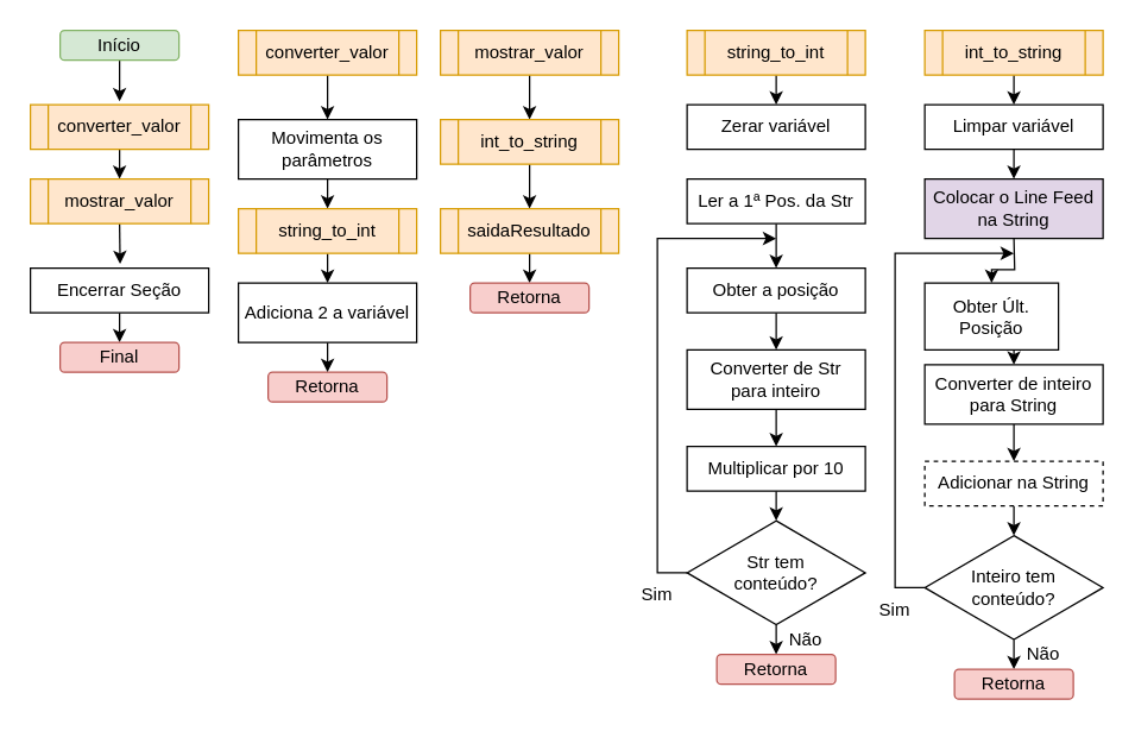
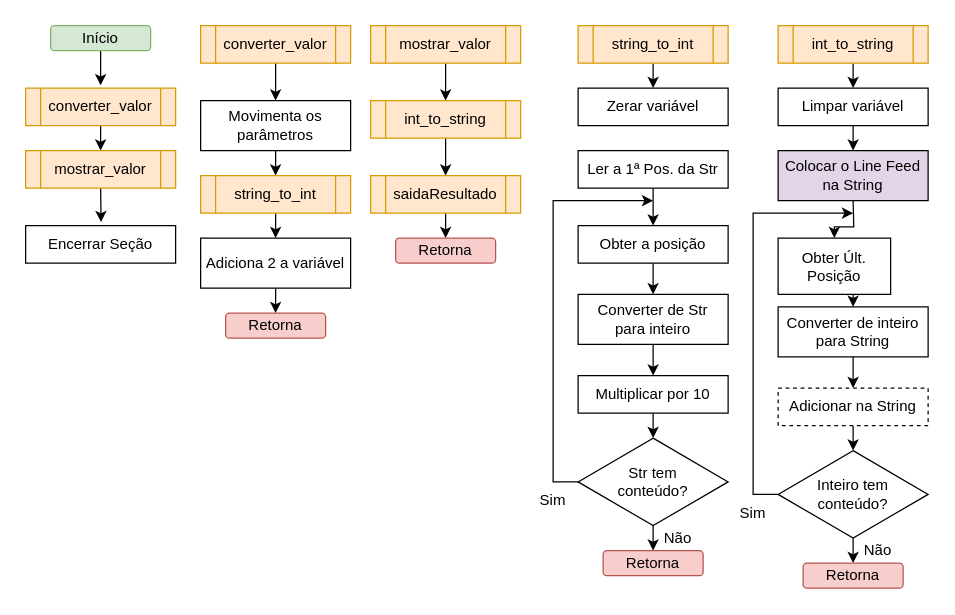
- <mxCell id="8" style="edgeStyle=orthogonalEdgeStyle;rounded=0;orthogonalLoop=1;jettySize=auto;html=1;exitX=0.5;exitY=1;exitDx=0;exitDy=0;entryX=0.5;entryY=0;entryDx=0;entryDy=0;" parent="1" source="9" target="10" edge="1"><mxGeometry relative="1" as="geometry" /></mxCell>
- <mxCell id="10" value="Final" style="rounded=1;whiteSpace=wrap;html=1;fillColor=#f8cecc;strokeColor=#b85450;" parent="1" vertex="1"><mxGeometry x="40" y="230" width="80" height="20" as="geometry" /></mxCell>
